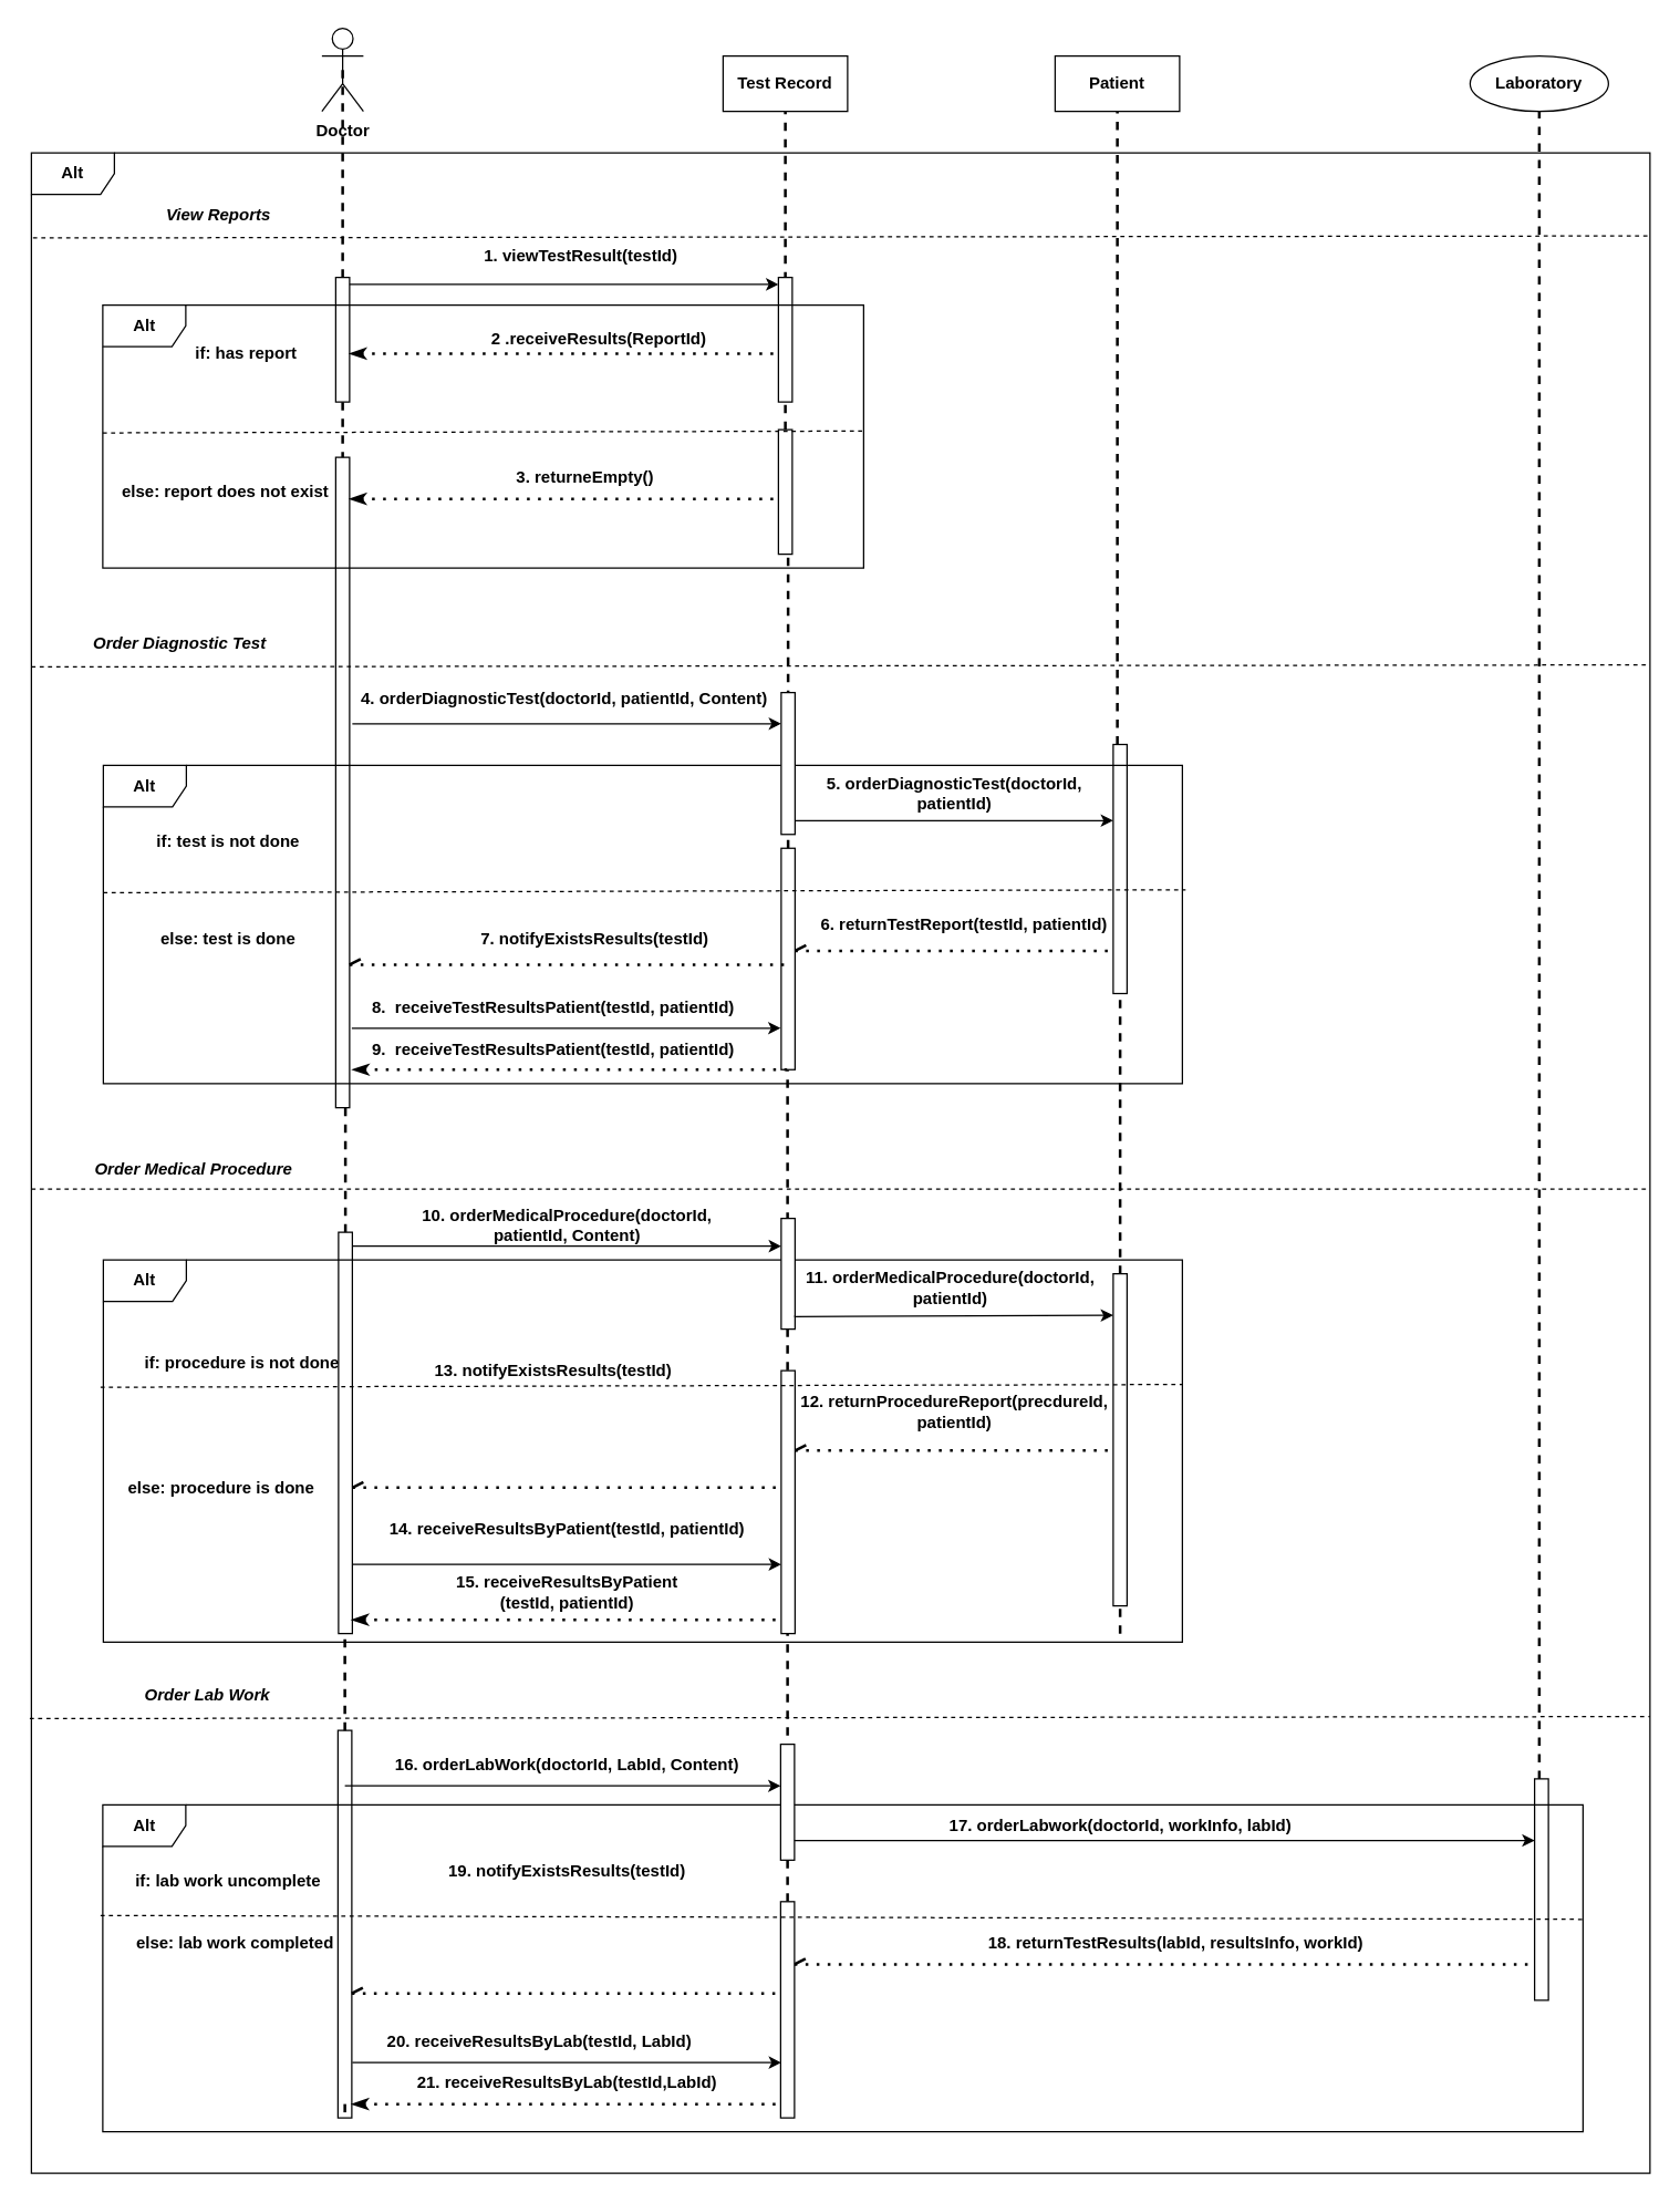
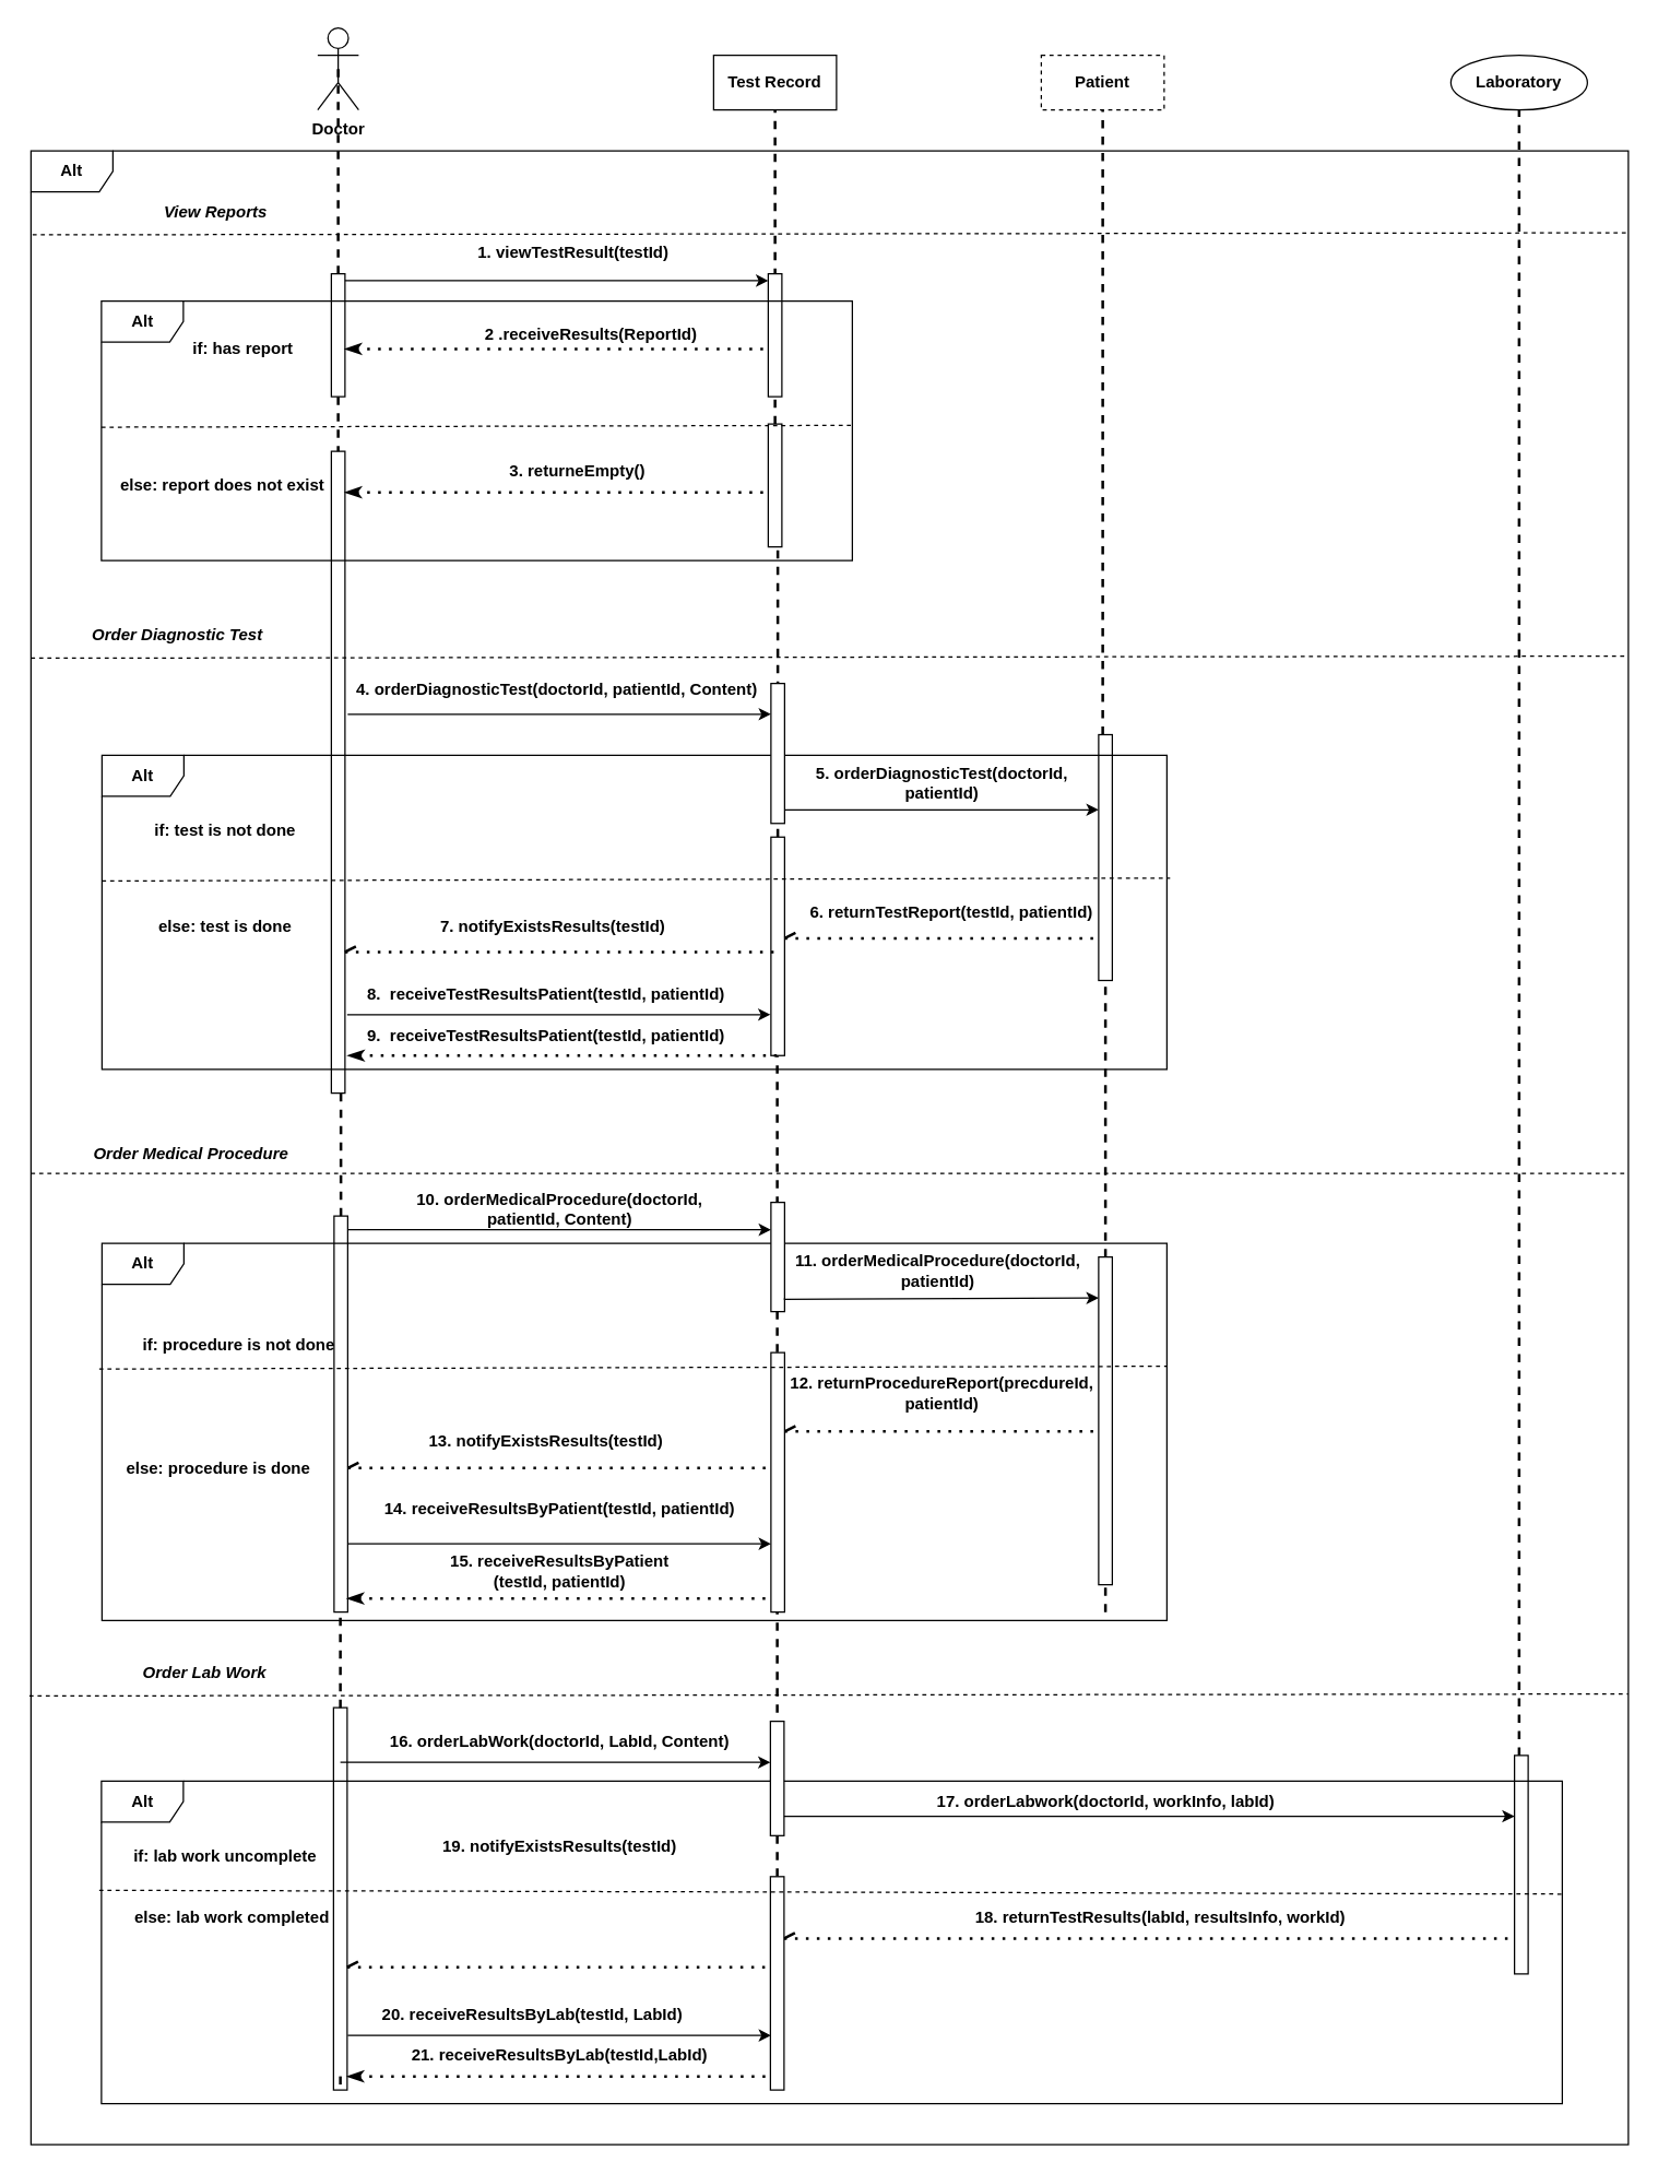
- <mxCell id="5" value="Patient" style="rounded=0;whiteSpace=wrap;html=1;fontStyle=1" parent="1" vertex="1"><mxGeometry x="762" y="40" width="90" height="40" as="geometry" /></mxCell>
+ <mxCell id="5" value="Patient" style="rounded=0;whiteSpace=wrap;html=1;fontStyle=1;dashed=1;" parent="1" vertex="1"><mxGeometry x="762" y="40" width="90" height="40" as="geometry" /></mxCell>
- <mxCell id="97" value="7. notifyExistsResults(testId)" style="text;html=1;align=center;verticalAlign=middle;resizable=0;points=[];autosize=1;strokeColor=none;fillColor=none;fontStyle=1" vertex="1" parent="1"><mxGeometry x="334" y="662.5" width="190" height="30" as="geometry" /></mxCell>
+ <mxCell id="97" value="7. notifyExistsResults(testId)" style="text;html=1;align=center;verticalAlign=middle;resizable=0;points=[];autosize=1;strokeColor=none;fillColor=none;fontStyle=1" vertex="1" parent="1"><mxGeometry x="309" y="662.5" width="190" height="30" as="geometry" /></mxCell>
- <mxCell id="99" value="13. notifyExistsResults(testId)" style="text;html=1;align=center;verticalAlign=middle;resizable=0;points=[];autosize=1;strokeColor=none;fillColor=none;fontStyle=1" vertex="1" parent="1"><mxGeometry x="304" y="975" width="190" height="30" as="geometry" /></mxCell>
+ <mxCell id="99" value="13. notifyExistsResults(testId)" style="text;html=1;align=center;verticalAlign=middle;resizable=0;points=[];autosize=1;strokeColor=none;fillColor=none;fontStyle=1" vertex="1" parent="1"><mxGeometry x="304" y="1040" width="190" height="30" as="geometry" /></mxCell>
